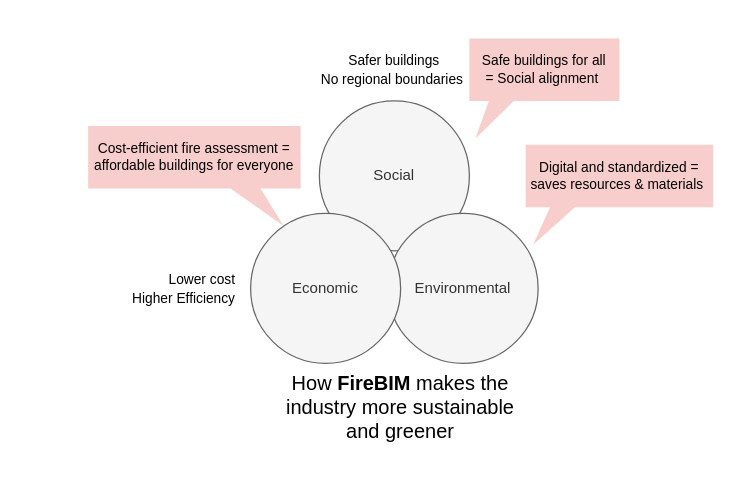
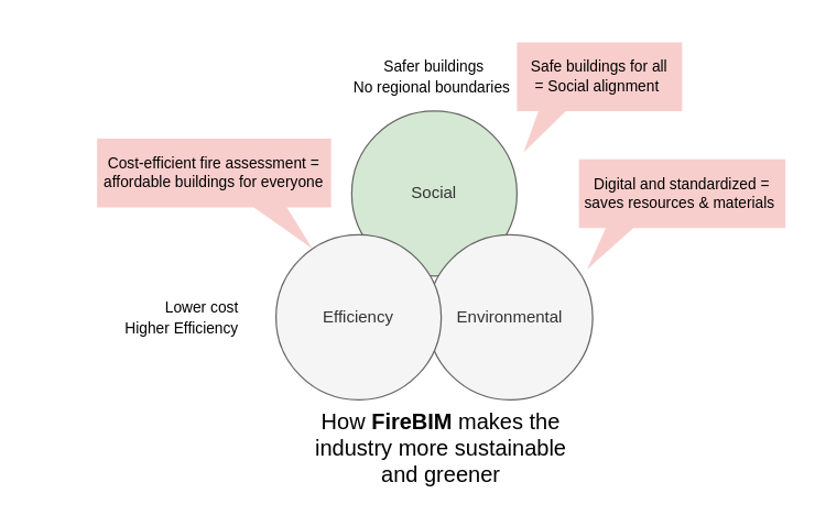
- <mxCell id="2" value="Social" style="ellipse;whiteSpace=wrap;html=1;fillColor=#f5f5f5;fontColor=#333333;strokeColor=#666666;" vertex="1" parent="1"><mxGeometry x="255" y="80" width="120" height="120" as="geometry" /></mxCell>
+ <mxCell id="2" value="Social" style="ellipse;whiteSpace=wrap;html=1;fillColor=#d5e8d4;fontColor=#333333;strokeColor=#666666;" vertex="1" parent="1"><mxGeometry x="255" y="80" width="120" height="120" as="geometry" /></mxCell>
- <mxCell id="5" value="&lt;span style=&quot;font-size: 11px&quot;&gt;Lower cost&lt;/span&gt;&lt;br&gt;&lt;span style=&quot;font-size: 11px&quot;&gt;Higher Efficiency&lt;/span&gt;" style="rounded=0;whiteSpace=wrap;html=1;strokeColor=none;fillColor=none;align=right;" vertex="1" parent="1"><mxGeometry x="20" y="195" width="170" height="70" as="geometry" /></mxCell>
+ <mxCell id="5" value="&lt;span style=&quot;font-size: 11px&quot;&gt;Lower cost&lt;/span&gt;&lt;br&gt;&lt;span style=&quot;font-size: 11px&quot;&gt;Higher Efficiency&lt;/span&gt;" style="rounded=0;whiteSpace=wrap;html=1;strokeColor=none;fillColor=none;align=right;" vertex="1" parent="1"><mxGeometry x="5" y="195" width="170" height="70" as="geometry" /></mxCell>
- <mxCell id="4" value="Economic" style="ellipse;whiteSpace=wrap;html=1;fillColor=#f5f5f5;strokeColor=#666666;fontColor=#333333;" vertex="1" parent="1"><mxGeometry x="200" y="170" width="120" height="120" as="geometry" /></mxCell>
+ <mxCell id="4" value="Efficiency" style="ellipse;whiteSpace=wrap;html=1;fillColor=#f5f5f5;strokeColor=#666666;fontColor=#333333;" vertex="1" parent="1"><mxGeometry x="200" y="170" width="120" height="120" as="geometry" /></mxCell>
